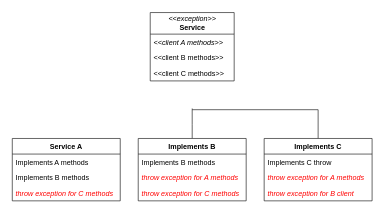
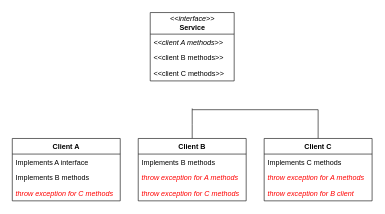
- <mxCell id="7" value="&lt;i style=&quot;font-weight: normal&quot;&gt;&amp;lt;&amp;lt;exception&amp;gt;&amp;gt;&lt;/i&gt;&lt;br&gt;Service" style="swimlane;fontStyle=1;childLayout=stackLayout;horizontal=1;startSize=36;fillColor=#ffffff;horizontalStack=0;resizeParent=1;resizeParentMax=0;resizeLast=0;collapsible=1;marginBottom=0;swimlaneFillColor=#ffffff;html=1;" parent="1" vertex="1"><mxGeometry x="250" y="20" width="140" height="114" as="geometry" /></mxCell>
+ <mxCell id="7" value="&lt;i style=&quot;font-weight: normal&quot;&gt;&amp;lt;&amp;lt;interface&amp;gt;&amp;gt;&lt;/i&gt;&lt;br&gt;Service" style="swimlane;fontStyle=1;childLayout=stackLayout;horizontal=1;startSize=36;fillColor=#ffffff;horizontalStack=0;resizeParent=1;resizeParentMax=0;resizeLast=0;collapsible=1;marginBottom=0;swimlaneFillColor=#ffffff;html=1;" parent="1" vertex="1"><mxGeometry x="250" y="20" width="140" height="114" as="geometry" /></mxCell>
- <mxCell id="3" value="Service A" style="swimlane;fontStyle=1;childLayout=stackLayout;horizontal=1;startSize=26;fillColor=#ffffff;horizontalStack=0;resizeParent=1;resizeParentMax=0;resizeLast=0;collapsible=1;marginBottom=0;swimlaneFillColor=#ffffff;" parent="1" vertex="1"><mxGeometry x="20" y="230" width="180" height="104" as="geometry" /></mxCell>
+ <mxCell id="3" value="Client A" style="swimlane;fontStyle=1;childLayout=stackLayout;horizontal=1;startSize=26;fillColor=#ffffff;horizontalStack=0;resizeParent=1;resizeParentMax=0;resizeLast=0;collapsible=1;marginBottom=0;swimlaneFillColor=#ffffff;" parent="1" vertex="1"><mxGeometry x="20" y="230" width="180" height="104" as="geometry" /></mxCell>
- <mxCell id="11" value="Implements B" style="swimlane;fontStyle=1;childLayout=stackLayout;horizontal=1;startSize=26;fillColor=#ffffff;horizontalStack=0;resizeParent=1;resizeParentMax=0;resizeLast=0;collapsible=1;marginBottom=0;swimlaneFillColor=#ffffff;" parent="1" vertex="1"><mxGeometry x="230" y="230" width="180" height="104" as="geometry" /></mxCell>
+ <mxCell id="11" value="Client B" style="swimlane;fontStyle=1;childLayout=stackLayout;horizontal=1;startSize=26;fillColor=#ffffff;horizontalStack=0;resizeParent=1;resizeParentMax=0;resizeLast=0;collapsible=1;marginBottom=0;swimlaneFillColor=#ffffff;" parent="1" vertex="1"><mxGeometry x="230" y="230" width="180" height="104" as="geometry" /></mxCell>
- <mxCell id="16" value="Implements C" style="swimlane;fontStyle=1;childLayout=stackLayout;horizontal=1;startSize=26;fillColor=#ffffff;horizontalStack=0;resizeParent=1;resizeParentMax=0;resizeLast=0;collapsible=1;marginBottom=0;swimlaneFillColor=#ffffff;" parent="1" vertex="1"><mxGeometry x="440" y="230" width="180" height="104" as="geometry" /></mxCell>
+ <mxCell id="16" value="Client C" style="swimlane;fontStyle=1;childLayout=stackLayout;horizontal=1;startSize=26;fillColor=#ffffff;horizontalStack=0;resizeParent=1;resizeParentMax=0;resizeLast=0;collapsible=1;marginBottom=0;swimlaneFillColor=#ffffff;" parent="1" vertex="1"><mxGeometry x="440" y="230" width="180" height="104" as="geometry" /></mxCell>
- <mxCell id="4" value="Implements A methods" style="text;strokeColor=none;fillColor=none;align=left;verticalAlign=top;spacingLeft=4;spacingRight=4;overflow=hidden;rotatable=0;points=[[0,0.5],[1,0.5]];portConstraint=eastwest;" parent="3" vertex="1"><mxGeometry y="26" width="180" height="26" as="geometry" /></mxCell>
+ <mxCell id="4" value="Implements A interface" style="text;strokeColor=none;fillColor=none;align=left;verticalAlign=top;spacingLeft=4;spacingRight=4;overflow=hidden;rotatable=0;points=[[0,0.5],[1,0.5]];portConstraint=eastwest;" parent="3" vertex="1"><mxGeometry y="26" width="180" height="26" as="geometry" /></mxCell>
- <mxCell id="17" value="Implements C throw" style="text;strokeColor=none;fillColor=none;align=left;verticalAlign=top;spacingLeft=4;spacingRight=4;overflow=hidden;rotatable=0;points=[[0,0.5],[1,0.5]];portConstraint=eastwest;" parent="16" vertex="1"><mxGeometry y="26" width="180" height="26" as="geometry" /></mxCell>
+ <mxCell id="17" value="Implements C methods" style="text;strokeColor=none;fillColor=none;align=left;verticalAlign=top;spacingLeft=4;spacingRight=4;overflow=hidden;rotatable=0;points=[[0,0.5],[1,0.5]];portConstraint=eastwest;" parent="16" vertex="1"><mxGeometry y="26" width="180" height="26" as="geometry" /></mxCell>
